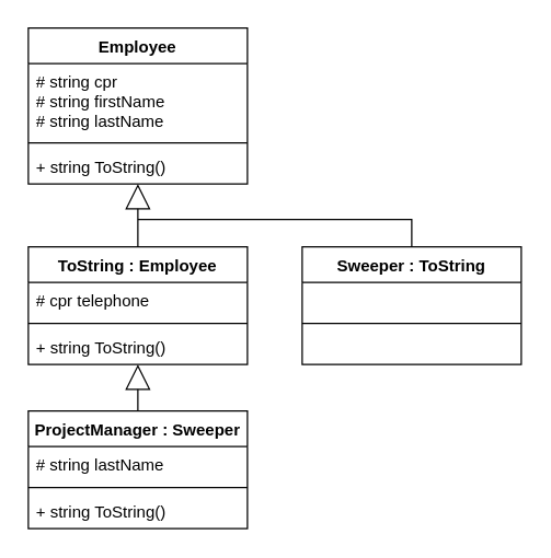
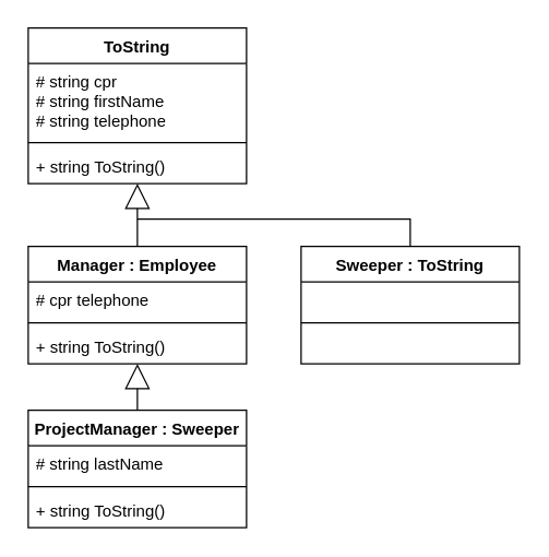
- <mxCell id="2" value="Employee" style="swimlane;fontStyle=1;align=center;verticalAlign=top;childLayout=stackLayout;horizontal=1;startSize=26;horizontalStack=0;resizeParent=1;resizeParentMax=0;resizeLast=0;collapsible=1;marginBottom=0;whiteSpace=wrap;html=1;" vertex="1" parent="1"><mxGeometry x="20" y="20" width="160" height="114" as="geometry" /></mxCell>
+ <mxCell id="2" value="ToString" style="swimlane;fontStyle=1;align=center;verticalAlign=top;childLayout=stackLayout;horizontal=1;startSize=26;horizontalStack=0;resizeParent=1;resizeParentMax=0;resizeLast=0;collapsible=1;marginBottom=0;whiteSpace=wrap;html=1;" vertex="1" parent="1"><mxGeometry x="20" y="20" width="160" height="114" as="geometry" /></mxCell>
- <mxCell id="3" value="# string cpr&lt;br&gt;# string firstName&lt;br&gt;# string lastName" style="text;strokeColor=none;fillColor=none;align=left;verticalAlign=top;spacingLeft=4;spacingRight=4;overflow=hidden;rotatable=0;points=[[0,0.5],[1,0.5]];portConstraint=eastwest;whiteSpace=wrap;html=1;" vertex="1" parent="2"><mxGeometry y="26" width="160" height="54" as="geometry" /></mxCell>
+ <mxCell id="3" value="# string cpr&lt;br&gt;# string firstName&lt;br&gt;# string telephone" style="text;strokeColor=none;fillColor=none;align=left;verticalAlign=top;spacingLeft=4;spacingRight=4;overflow=hidden;rotatable=0;points=[[0,0.5],[1,0.5]];portConstraint=eastwest;whiteSpace=wrap;html=1;" vertex="1" parent="2"><mxGeometry y="26" width="160" height="54" as="geometry" /></mxCell>
- <mxCell id="6" value="ToString : Employee" style="swimlane;fontStyle=1;align=center;verticalAlign=top;childLayout=stackLayout;horizontal=1;startSize=26;horizontalStack=0;resizeParent=1;resizeParentMax=0;resizeLast=0;collapsible=1;marginBottom=0;whiteSpace=wrap;html=1;" vertex="1" parent="1"><mxGeometry x="20" y="180" width="160" height="86" as="geometry" /></mxCell>
+ <mxCell id="6" value="Manager : Employee" style="swimlane;fontStyle=1;align=center;verticalAlign=top;childLayout=stackLayout;horizontal=1;startSize=26;horizontalStack=0;resizeParent=1;resizeParentMax=0;resizeLast=0;collapsible=1;marginBottom=0;whiteSpace=wrap;html=1;" vertex="1" parent="1"><mxGeometry x="20" y="180" width="160" height="86" as="geometry" /></mxCell>
